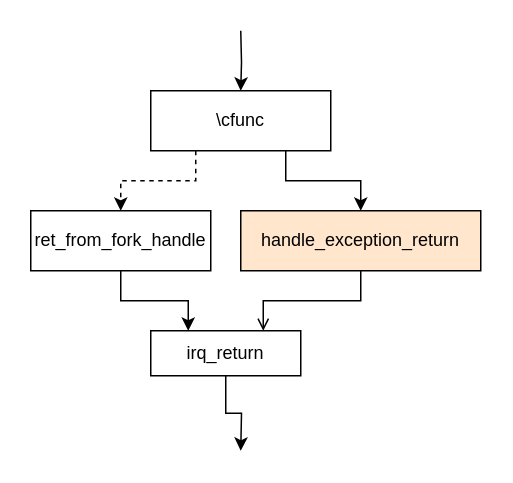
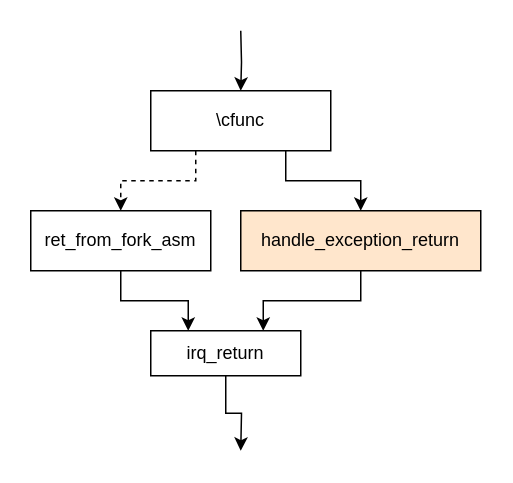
- <mxCell id="8" value="ret_from_fork_handle" style="rounded=0;whiteSpace=wrap;html=1;" parent="1" vertex="1"><mxGeometry x="20" y="140" width="120" height="40" as="geometry" /></mxCell>
+ <mxCell id="8" value="ret_from_fork_asm" style="rounded=0;whiteSpace=wrap;html=1;" parent="1" vertex="1"><mxGeometry x="20" y="140" width="120" height="40" as="geometry" /></mxCell>
- <mxCell id="9" style="edgeStyle=orthogonalEdgeStyle;rounded=0;orthogonalLoop=1;jettySize=auto;html=1;exitX=0.5;exitY=1;exitDx=0;exitDy=0;entryX=0.75;entryY=0;entryDx=0;entryDy=0;endArrow=open;" parent="1" source="10" target="6" edge="1"><mxGeometry relative="1" as="geometry" /></mxCell>
+ <mxCell id="9" style="edgeStyle=orthogonalEdgeStyle;rounded=0;orthogonalLoop=1;jettySize=auto;html=1;exitX=0.5;exitY=1;exitDx=0;exitDy=0;entryX=0.75;entryY=0;entryDx=0;entryDy=0;" parent="1" source="10" target="6" edge="1"><mxGeometry relative="1" as="geometry" /></mxCell>
